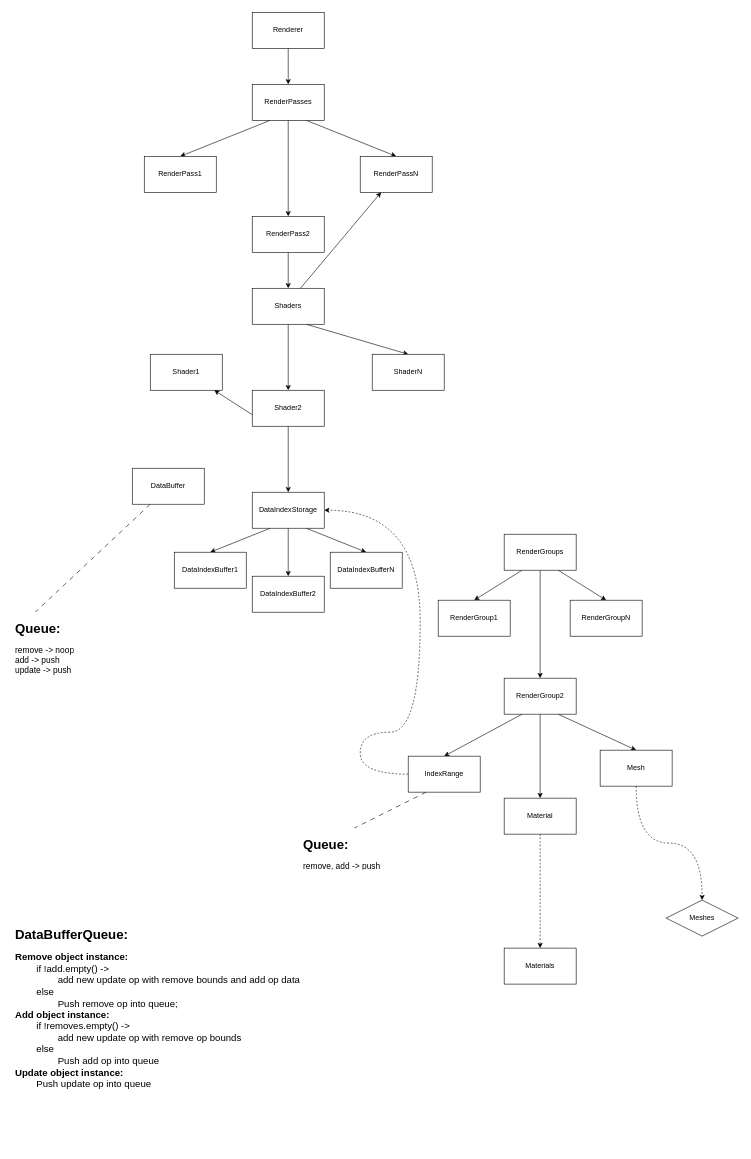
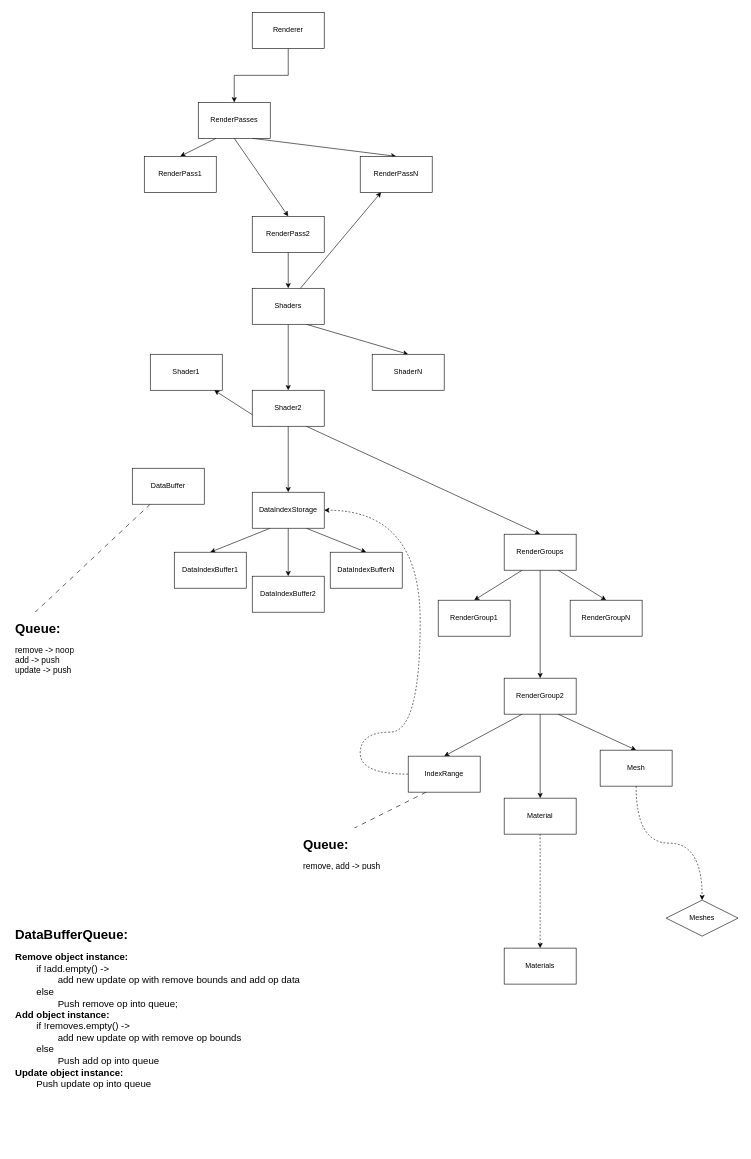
- <mxCell id="7" value="RenderPasses" style="rounded=0;whiteSpace=wrap;html=1;" vertex="1" parent="1"><mxGeometry x="420" y="140" width="120" height="60" as="geometry" /></mxCell>
+ <mxCell id="7" value="RenderPasses" style="rounded=0;whiteSpace=wrap;html=1;" vertex="1" parent="1"><mxGeometry x="330" y="170" width="120" height="60" as="geometry" /></mxCell>
+ <mxCell id="17" style="edgeStyle=none;rounded=0;orthogonalLoop=1;jettySize=auto;html=1;exitX=0.75;exitY=1;exitDx=0;exitDy=0;entryX=0.5;entryY=0;entryDx=0;entryDy=0;strokeColor=default;align=center;verticalAlign=middle;fontFamily=Helvetica;fontSize=11;fontColor=default;labelBackgroundColor=default;endArrow=classic;" edge="1" parent="1" source="20" target="25"><mxGeometry relative="1" as="geometry" /></mxCell>
